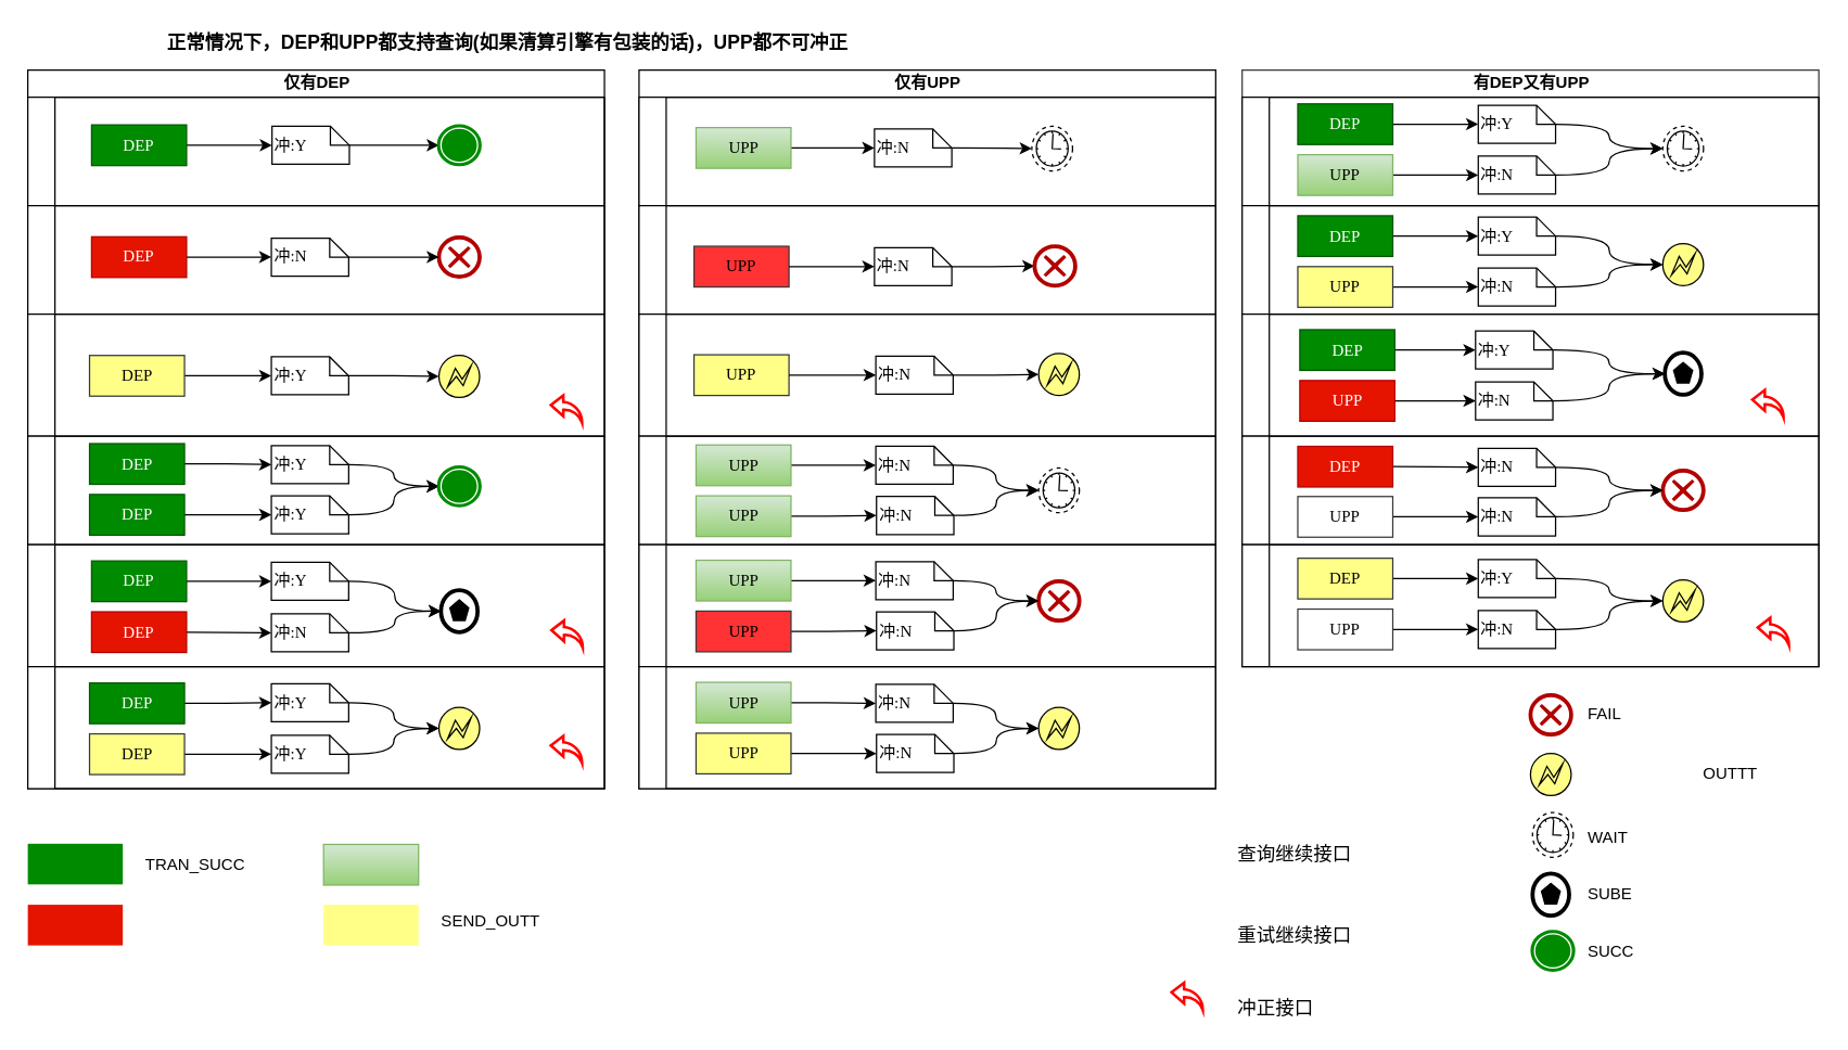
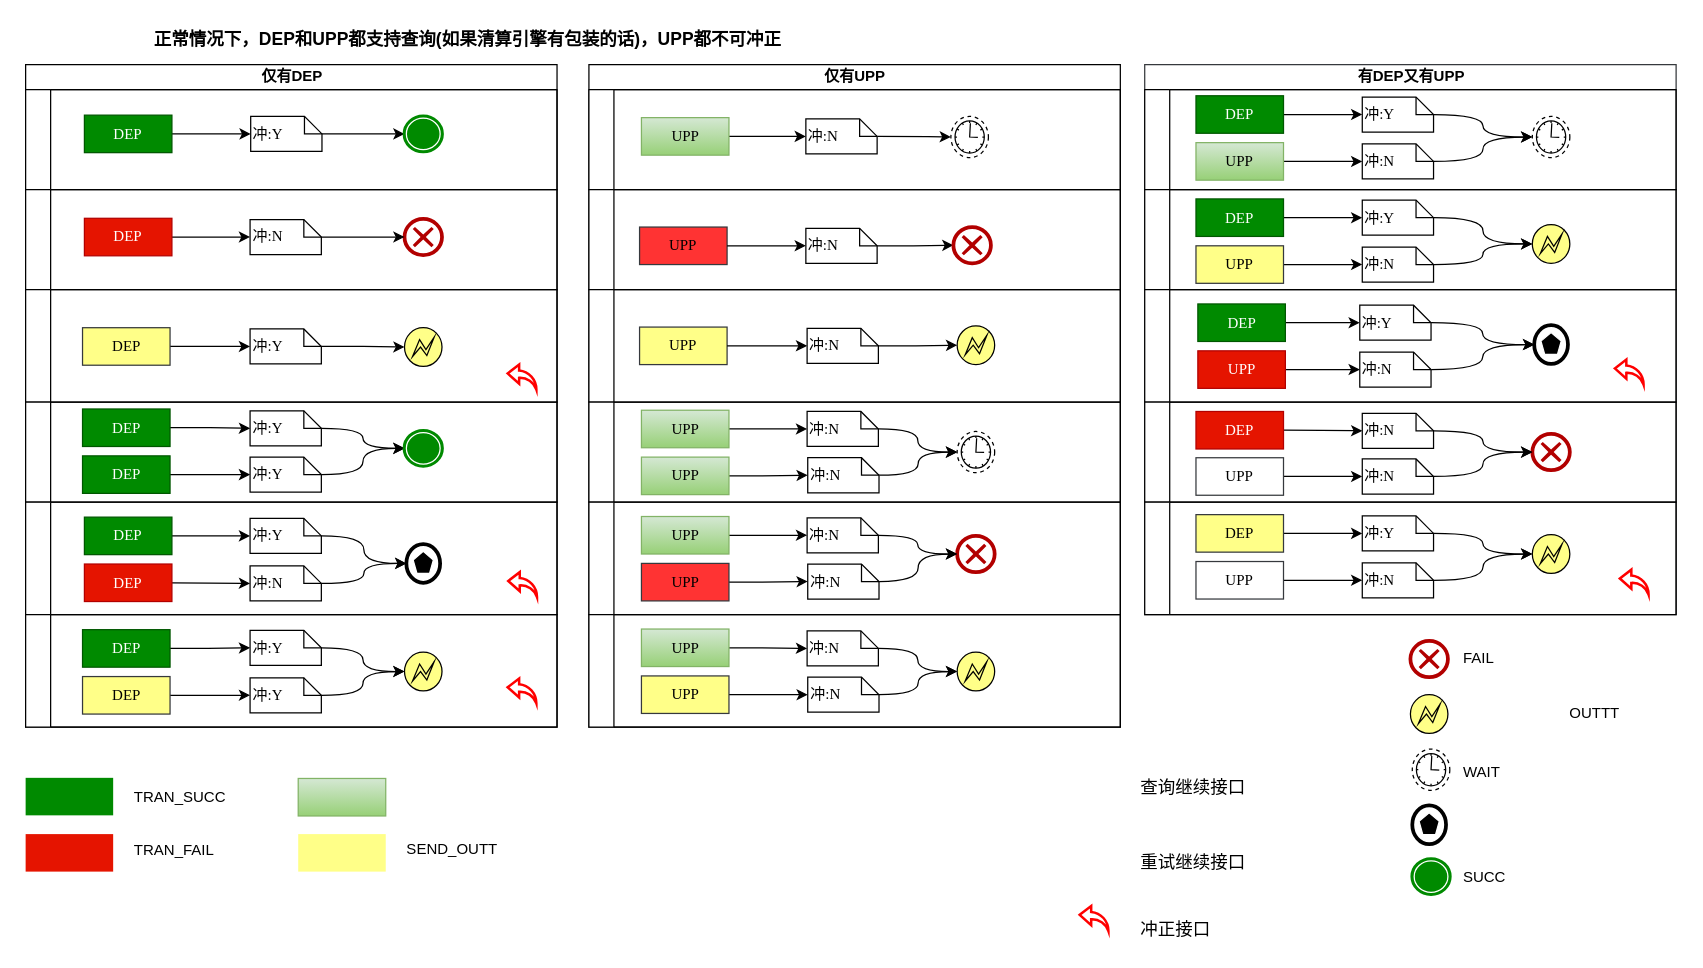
- <mxCell id="187" value="SUBE" style="text;html=1;resizable=0;points=[];autosize=1;align=left;verticalAlign=top;spacingTop=-4;fontColor=#000000;fontSize=12;" parent="1" vertex="1"><mxGeometry x="1168" y="648.5" width="50" height="20" as="geometry" /></mxCell>
+ <mxCell id="175" value="TRAN_FAIL" style="text;html=1;resizable=0;points=[];autosize=1;align=left;verticalAlign=top;spacingTop=-4;fontColor=#000000;fontSize=12;" parent="1" vertex="1"><mxGeometry x="105" y="670" width="100" height="20" as="geometry" /></mxCell>
